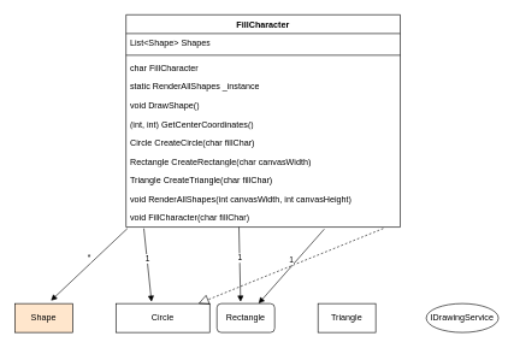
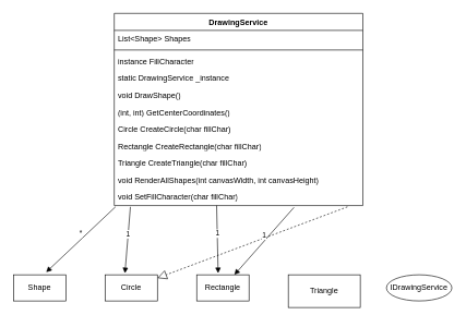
- <mxCell id="2" value="FillCharacter&lt;div&gt;&lt;br&gt;&lt;/div&gt;" style="swimlane;fontStyle=1;align=center;verticalAlign=top;childLayout=stackLayout;horizontal=1;startSize=26;horizontalStack=0;resizeParent=1;resizeParentMax=0;resizeLast=0;collapsible=1;marginBottom=0;whiteSpace=wrap;html=1;" vertex="1" parent="1"><mxGeometry x="174" y="20" width="380" height="294" as="geometry" /></mxCell>
+ <mxCell id="2" value="DrawingService&lt;div&gt;&lt;br&gt;&lt;/div&gt;" style="swimlane;fontStyle=1;align=center;verticalAlign=top;childLayout=stackLayout;horizontal=1;startSize=26;horizontalStack=0;resizeParent=1;resizeParentMax=0;resizeLast=0;collapsible=1;marginBottom=0;whiteSpace=wrap;html=1;" vertex="1" parent="1"><mxGeometry x="174" y="20" width="380" height="294" as="geometry" /></mxCell>
- <mxCell id="5" value="char FillCharacter" style="text;strokeColor=none;fillColor=none;align=left;verticalAlign=top;spacingLeft=4;spacingRight=4;overflow=hidden;rotatable=0;points=[[0,0.5],[1,0.5]];portConstraint=eastwest;whiteSpace=wrap;html=1;" vertex="1" parent="2"><mxGeometry y="60" width="380" height="26" as="geometry" /></mxCell>
+ <mxCell id="5" value="instance FillCharacter" style="text;strokeColor=none;fillColor=none;align=left;verticalAlign=top;spacingLeft=4;spacingRight=4;overflow=hidden;rotatable=0;points=[[0,0.5],[1,0.5]];portConstraint=eastwest;whiteSpace=wrap;html=1;" vertex="1" parent="2"><mxGeometry y="60" width="380" height="26" as="geometry" /></mxCell>
- <mxCell id="6" value="static RenderAllShapes _instance" style="text;strokeColor=none;fillColor=none;align=left;verticalAlign=top;spacingLeft=4;spacingRight=4;overflow=hidden;rotatable=0;points=[[0,0.5],[1,0.5]];portConstraint=eastwest;whiteSpace=wrap;html=1;" vertex="1" parent="2"><mxGeometry y="86" width="380" height="26" as="geometry" /></mxCell>
+ <mxCell id="6" value="static DrawingService _instance" style="text;strokeColor=none;fillColor=none;align=left;verticalAlign=top;spacingLeft=4;spacingRight=4;overflow=hidden;rotatable=0;points=[[0,0.5],[1,0.5]];portConstraint=eastwest;whiteSpace=wrap;html=1;" vertex="1" parent="2"><mxGeometry y="86" width="380" height="26" as="geometry" /></mxCell>
- <mxCell id="10" value="Rectangle CreateRectangle(char canvasWidth)" style="text;strokeColor=none;fillColor=none;align=left;verticalAlign=top;spacingLeft=4;spacingRight=4;overflow=hidden;rotatable=0;points=[[0,0.5],[1,0.5]];portConstraint=eastwest;whiteSpace=wrap;html=1;" vertex="1" parent="2"><mxGeometry y="190" width="380" height="26" as="geometry" /></mxCell>
+ <mxCell id="10" value="Rectangle CreateRectangle(char fillChar)" style="text;strokeColor=none;fillColor=none;align=left;verticalAlign=top;spacingLeft=4;spacingRight=4;overflow=hidden;rotatable=0;points=[[0,0.5],[1,0.5]];portConstraint=eastwest;whiteSpace=wrap;html=1;" vertex="1" parent="2"><mxGeometry y="190" width="380" height="26" as="geometry" /></mxCell>
- <mxCell id="13" value="void FillCharacter(char fillChar)" style="text;strokeColor=none;fillColor=none;align=left;verticalAlign=top;spacingLeft=4;spacingRight=4;overflow=hidden;rotatable=0;points=[[0,0.5],[1,0.5]];portConstraint=eastwest;whiteSpace=wrap;html=1;" vertex="1" parent="2"><mxGeometry y="268" width="380" height="26" as="geometry" /></mxCell>
+ <mxCell id="13" value="void SetFillCharacter(char fillChar)" style="text;strokeColor=none;fillColor=none;align=left;verticalAlign=top;spacingLeft=4;spacingRight=4;overflow=hidden;rotatable=0;points=[[0,0.5],[1,0.5]];portConstraint=eastwest;whiteSpace=wrap;html=1;" vertex="1" parent="2"><mxGeometry y="268" width="380" height="26" as="geometry" /></mxCell>
- <mxCell id="14" value="Shape" style="html=1;whiteSpace=wrap;fillColor=#ffe6cc;" vertex="1" parent="1"><mxGeometry x="20" y="420" width="80" height="40" as="geometry" /></mxCell>
+ <mxCell id="14" value="Shape" style="html=1;whiteSpace=wrap;" vertex="1" parent="1"><mxGeometry x="20" y="420" width="80" height="40" as="geometry" /></mxCell>
- <mxCell id="15" value="Circle" style="html=1;whiteSpace=wrap;" vertex="1" parent="1"><mxGeometry x="160" y="420" width="130" height="40" as="geometry" /></mxCell>
+ <mxCell id="15" value="Circle" style="html=1;whiteSpace=wrap;" vertex="1" parent="1"><mxGeometry x="160" y="420" width="80" height="40" as="geometry" /></mxCell>
- <mxCell id="16" value="Rectangle" style="html=1;whiteSpace=wrap;rounded=1;" vertex="1" parent="1"><mxGeometry x="300" y="420" width="80" height="40" as="geometry" /></mxCell>
+ <mxCell id="16" value="Rectangle" style="html=1;whiteSpace=wrap;" vertex="1" parent="1"><mxGeometry x="300" y="420" width="80" height="40" as="geometry" /></mxCell>
- <mxCell id="17" value="Triangle" style="html=1;whiteSpace=wrap;" vertex="1" parent="1"><mxGeometry x="440" y="420" width="80" height="40" as="geometry" /></mxCell>
+ <mxCell id="17" value="Triangle" style="html=1;whiteSpace=wrap;" vertex="1" parent="1"><mxGeometry x="440" y="420" width="110" height="50" as="geometry" /></mxCell>
